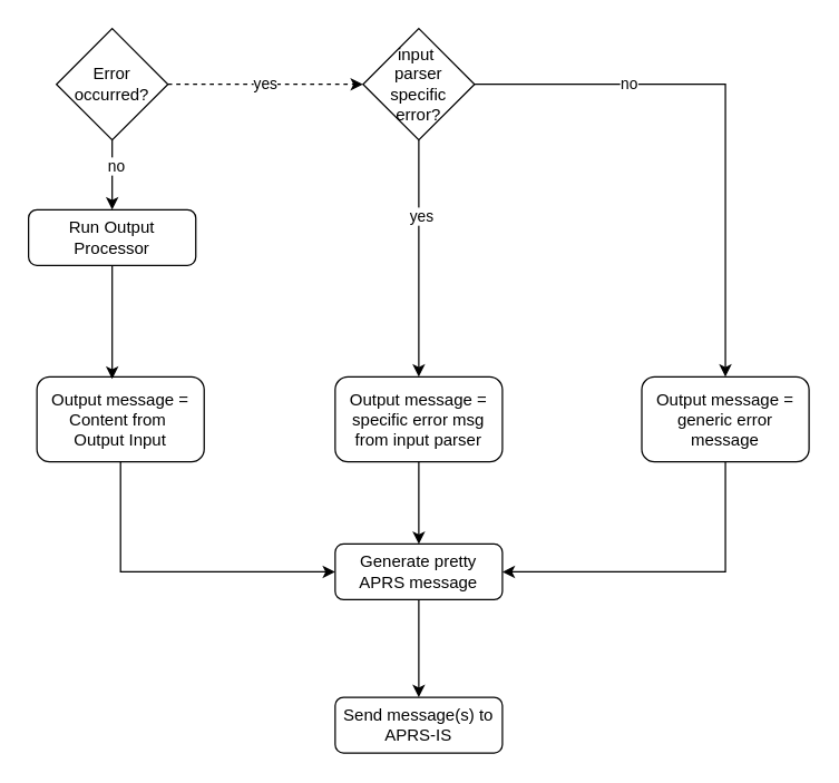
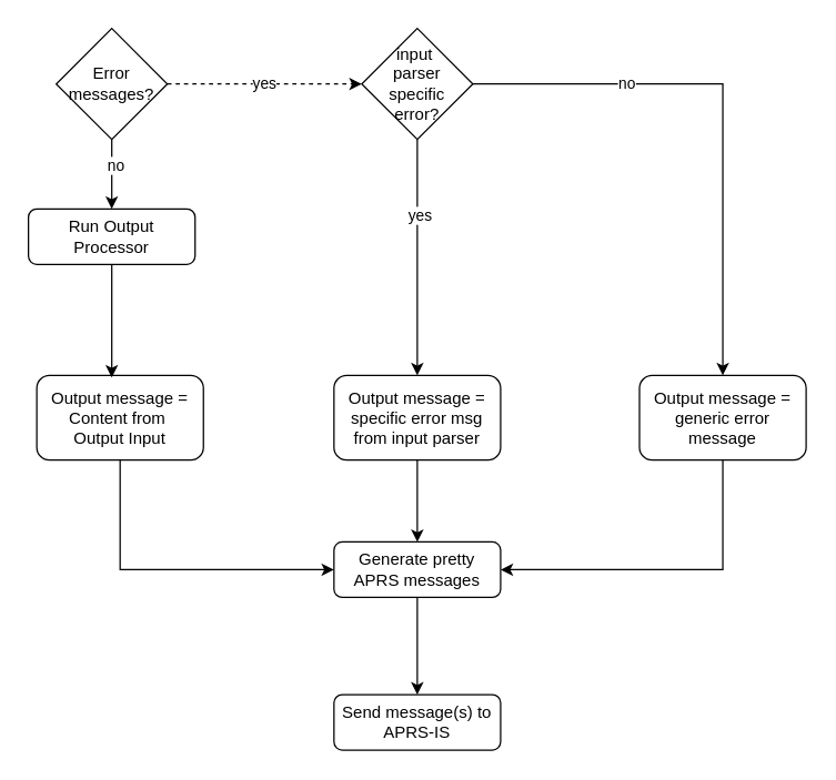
- <mxCell id="2" value="Error&lt;div&gt;occurred?&lt;/div&gt;" style="rhombus;whiteSpace=wrap;html=1;" parent="1" vertex="1"><mxGeometry x="40" y="20" width="80" height="80" as="geometry" /></mxCell>
+ <mxCell id="2" value="Error&lt;div&gt;messages?&lt;/div&gt;" style="rhombus;whiteSpace=wrap;html=1;" parent="1" vertex="1"><mxGeometry x="40" y="20" width="80" height="80" as="geometry" /></mxCell>
- <mxCell id="15" value="Generate pretty APRS message" style="rounded=1;whiteSpace=wrap;html=1;" parent="1" vertex="1"><mxGeometry x="240" y="390" width="120" height="40" as="geometry" /></mxCell>
+ <mxCell id="15" value="Generate pretty APRS messages" style="rounded=1;whiteSpace=wrap;html=1;" parent="1" vertex="1"><mxGeometry x="240" y="390" width="120" height="40" as="geometry" /></mxCell>
